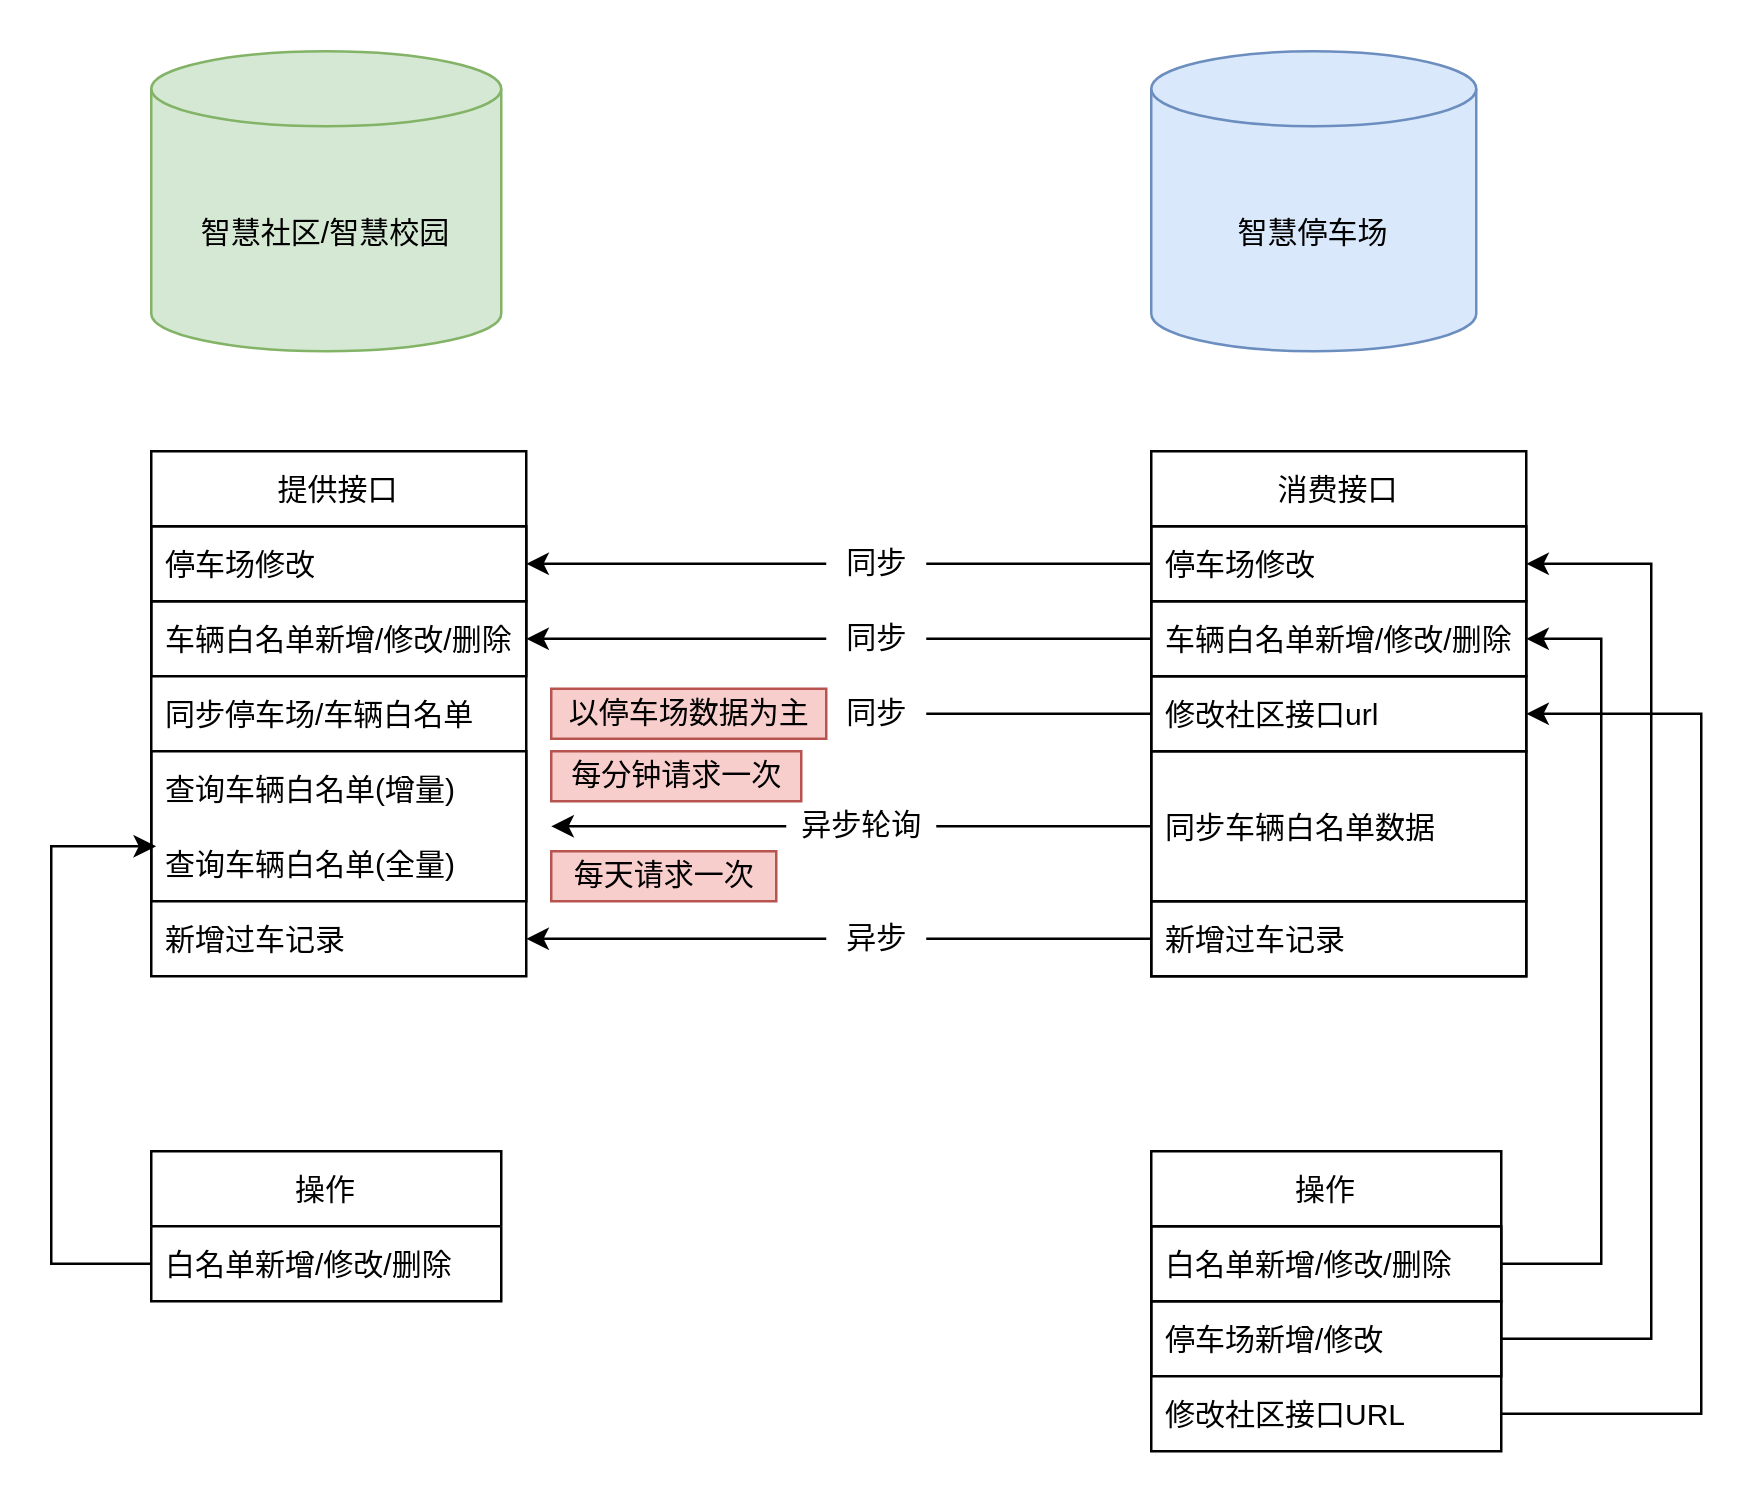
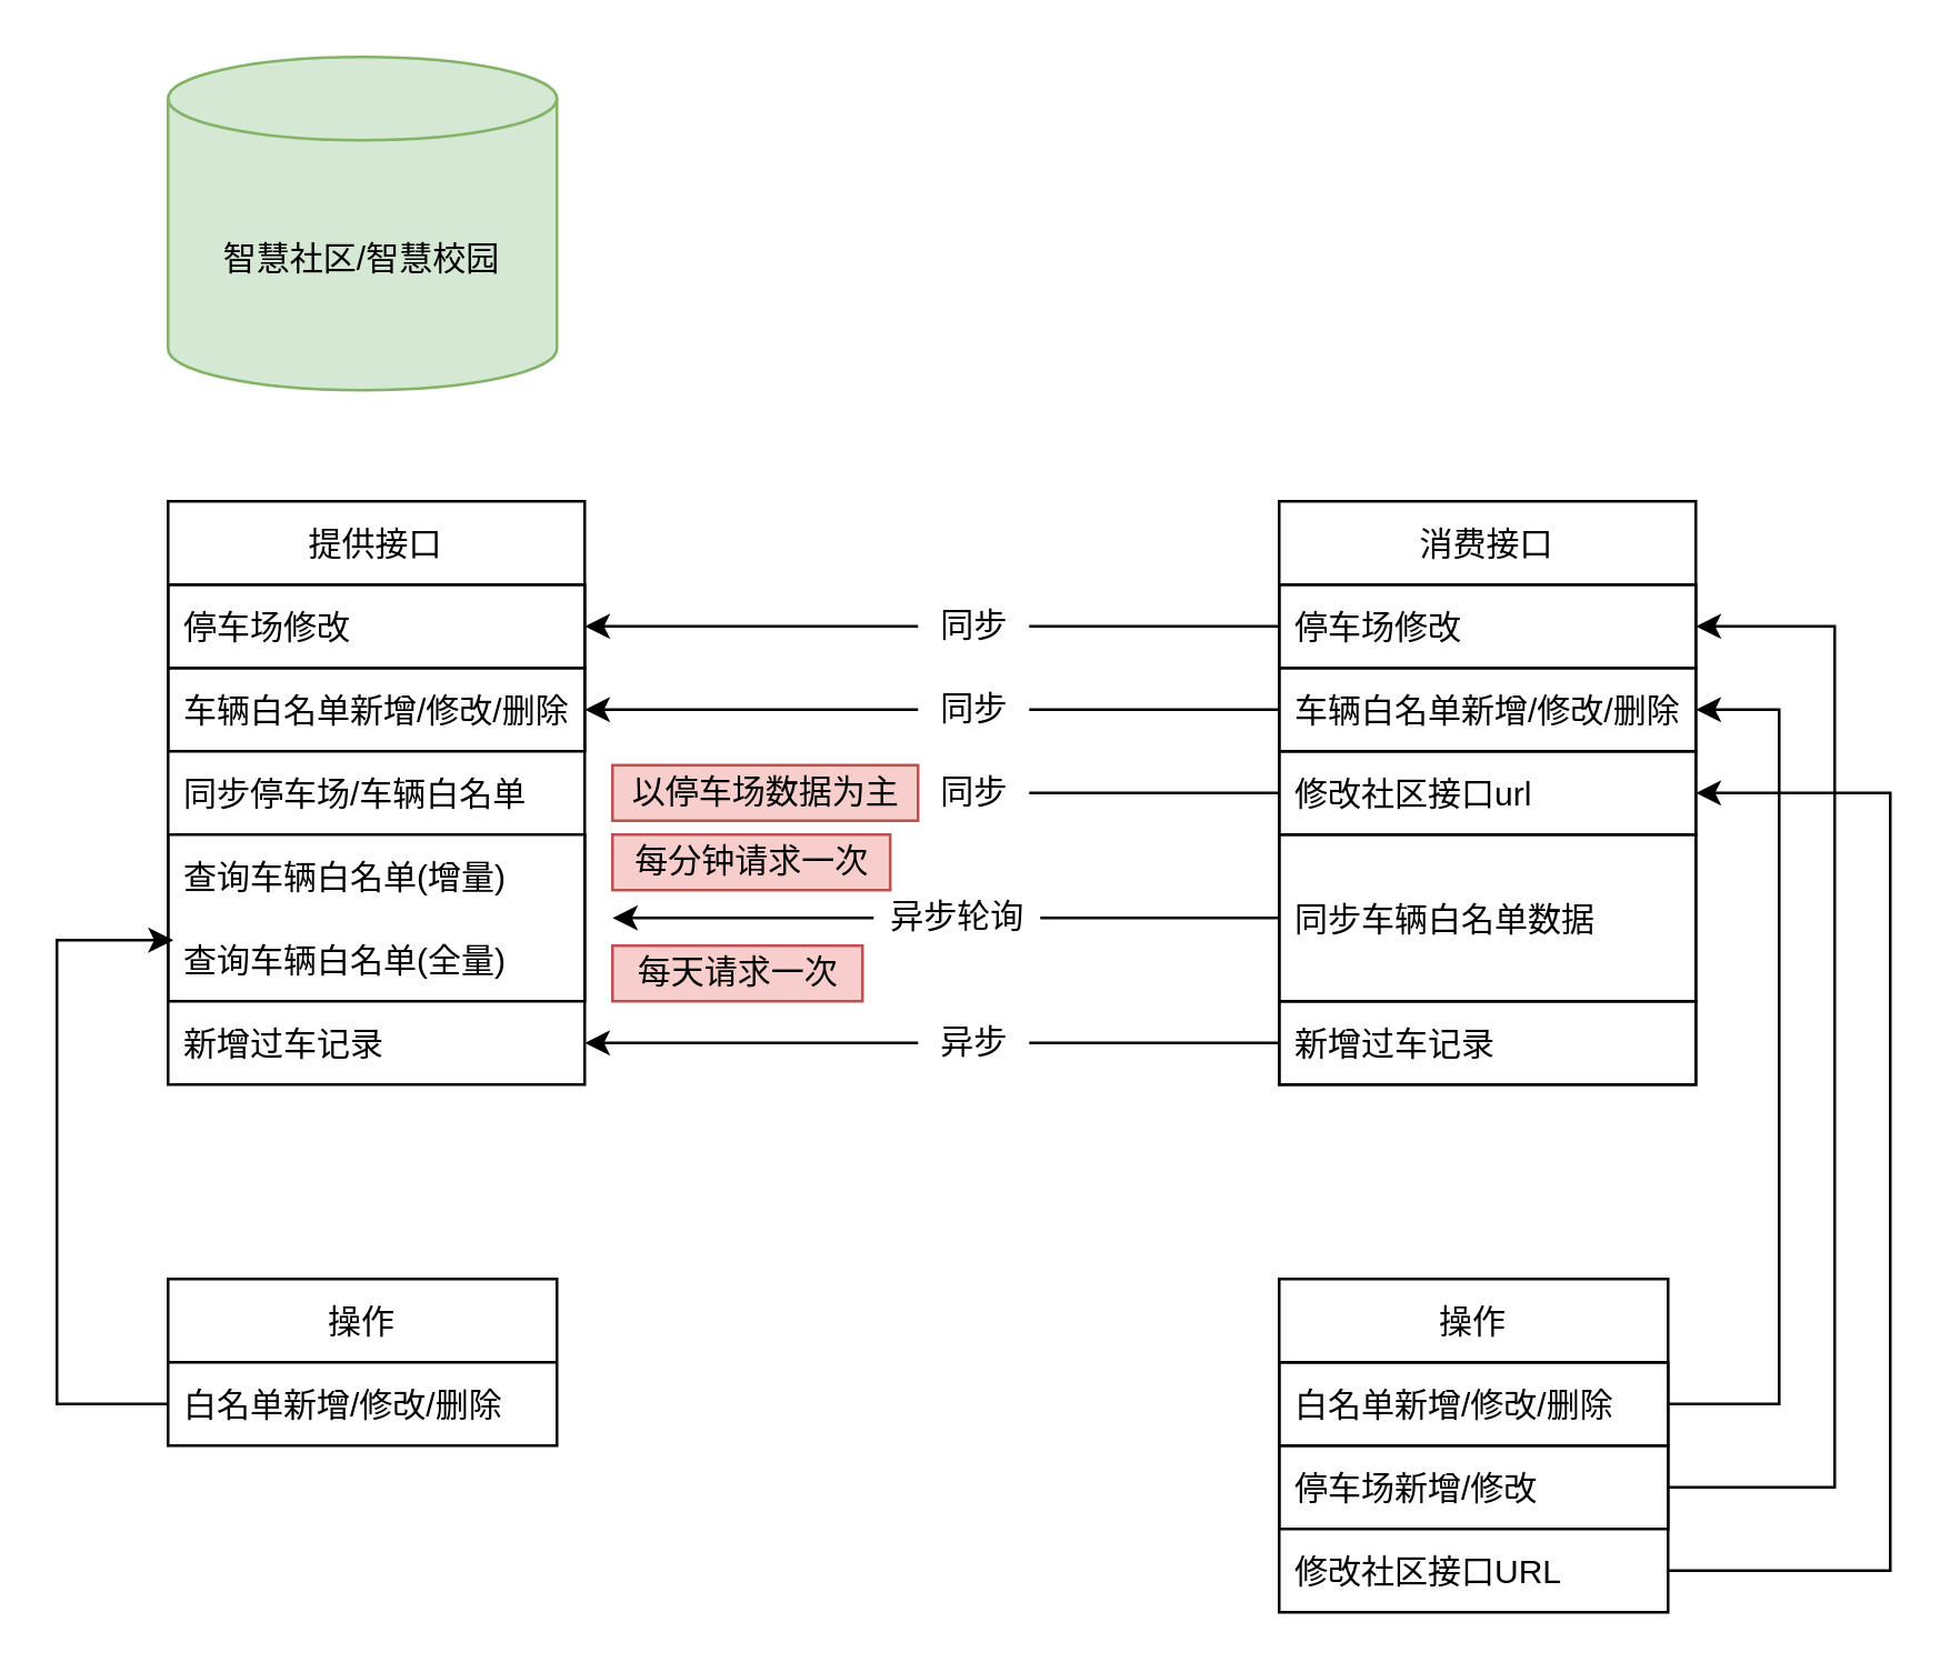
- <mxCell id="3" value="智慧停车场" style="shape=cylinder3;whiteSpace=wrap;html=1;boundedLbl=1;backgroundOutline=1;size=15;fillColor=#dae8fc;strokeColor=#6c8ebf;" parent="1" vertex="1"><mxGeometry x="460" y="20" width="130" height="120" as="geometry" /></mxCell>
